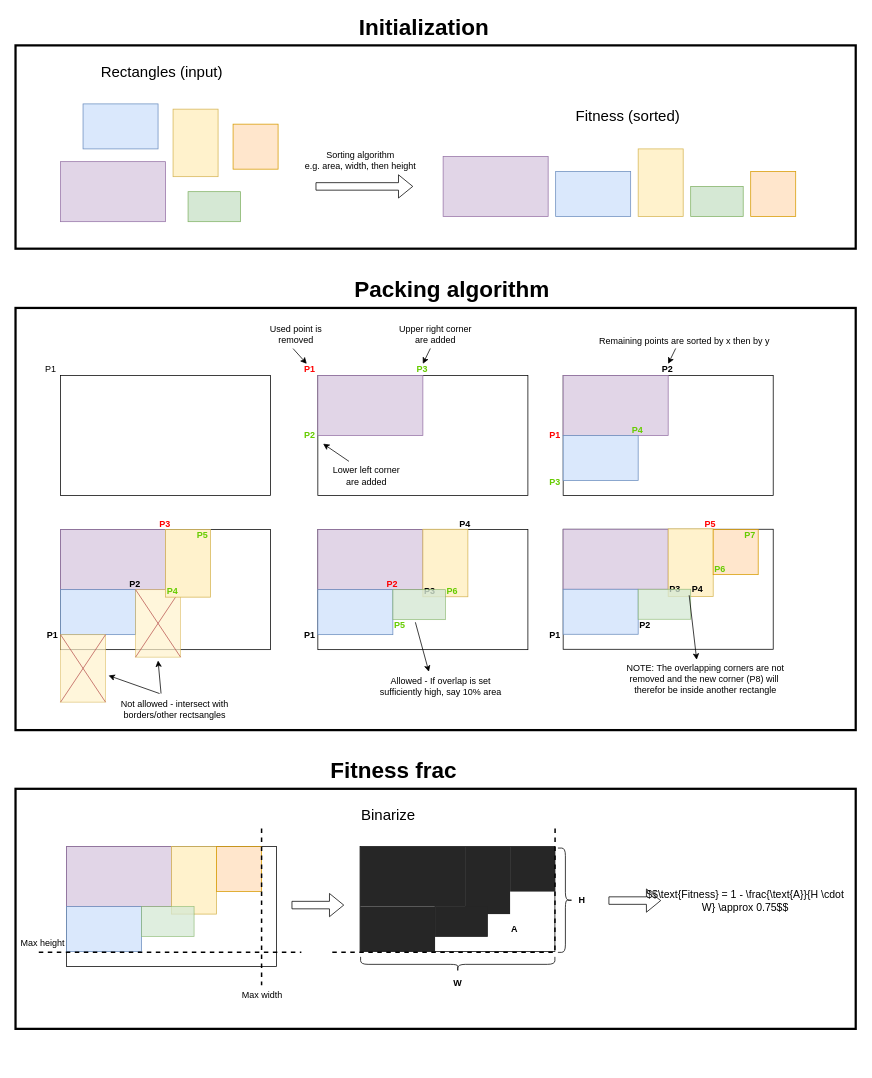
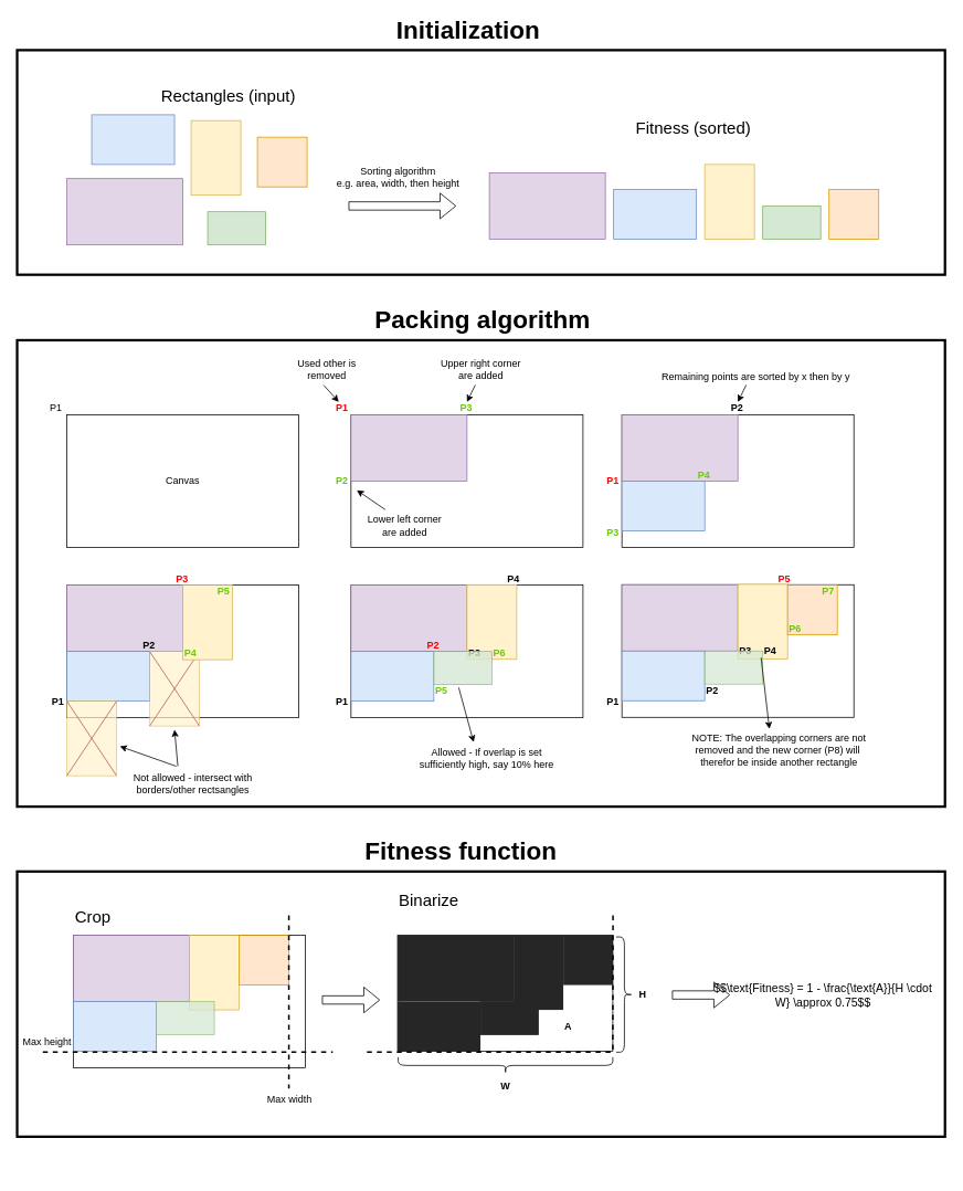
- <mxCell id="12" value="&lt;font style=&quot;font-size: 20px;&quot;&gt;Rectangles (input)&lt;/font&gt;" style="text;html=1;strokeColor=none;fillColor=none;align=left;verticalAlign=middle;whiteSpace=wrap;rounded=0;" parent="1" vertex="1"><mxGeometry x="132" y="80" width="200" height="30" as="geometry" /></mxCell>
+ <mxCell id="12" value="&lt;font style=&quot;font-size: 20px;&quot;&gt;Rectangles (input)&lt;/font&gt;" style="text;html=1;strokeColor=none;fillColor=none;align=left;verticalAlign=middle;whiteSpace=wrap;rounded=0;" parent="1" vertex="1"><mxGeometry x="192" y="100" width="200" height="30" as="geometry" /></mxCell>
- <mxCell id="115" value="&lt;font style=&quot;font-size: 30px;&quot;&gt;&lt;b&gt;Packing algorithm&lt;/b&gt;&lt;/font&gt;" style="text;html=1;strokeColor=none;fillColor=none;align=left;verticalAlign=middle;whiteSpace=wrap;rounded=0;" vertex="1" parent="1"><mxGeometry x="470" y="370" width="265" height="30" as="geometry" /></mxCell>
+ <mxCell id="115" value="&lt;font style=&quot;font-size: 30px;&quot;&gt;&lt;b&gt;Packing algorithm&lt;/b&gt;&lt;/font&gt;" style="text;html=1;strokeColor=none;fillColor=none;align=left;verticalAlign=middle;whiteSpace=wrap;rounded=0;" vertex="1" parent="1"><mxGeometry x="450" y="370" width="265" height="30" as="geometry" /></mxCell>
- <mxCell id="70" value="Used point is removed" style="text;html=1;strokeColor=none;fillColor=none;align=center;verticalAlign=middle;whiteSpace=wrap;rounded=0;" vertex="1" parent="1"><mxGeometry x="350" y="430" width="87.5" height="30" as="geometry" /></mxCell>
+ <mxCell id="70" value="Used other is removed" style="text;html=1;strokeColor=none;fillColor=none;align=center;verticalAlign=middle;whiteSpace=wrap;rounded=0;" vertex="1" parent="1"><mxGeometry x="350" y="430" width="87.5" height="30" as="geometry" /></mxCell>
+ <mxCell id="6" value="Canvas" style="text;html=1;strokeColor=none;fillColor=none;align=center;verticalAlign=middle;whiteSpace=wrap;rounded=0;opacity=25;" parent="1" vertex="1"><mxGeometry x="190" y="565" width="60" height="30" as="geometry" /></mxCell>
- <mxCell id="55" value="Allowed - If overlap is set sufficiently high, say 10% area" style="text;html=1;strokeColor=none;fillColor=none;align=center;verticalAlign=middle;whiteSpace=wrap;rounded=0;" vertex="1" parent="1"><mxGeometry x="502.5" y="900" width="167.5" height="30" as="geometry" /></mxCell>
+ <mxCell id="55" value="Allowed - If overlap is set sufficiently high, say 10% here" style="text;html=1;strokeColor=none;fillColor=none;align=center;verticalAlign=middle;whiteSpace=wrap;rounded=0;" vertex="1" parent="1"><mxGeometry x="502.5" y="900" width="167.5" height="30" as="geometry" /></mxCell>
- <mxCell id="116" value="&lt;font style=&quot;font-size: 30px;&quot;&gt;&lt;b&gt;Fitness frac&lt;/b&gt;&lt;/font&gt;" style="text;html=1;strokeColor=none;fillColor=none;align=left;verticalAlign=middle;whiteSpace=wrap;rounded=0;" vertex="1" parent="1"><mxGeometry x="437.5" y="1011" width="265" height="30" as="geometry" /></mxCell>
+ <mxCell id="116" value="&lt;font style=&quot;font-size: 30px;&quot;&gt;&lt;b&gt;Fitness function&lt;/b&gt;&lt;/font&gt;" style="text;html=1;strokeColor=none;fillColor=none;align=left;verticalAlign=middle;whiteSpace=wrap;rounded=0;" vertex="1" parent="1"><mxGeometry x="437.5" y="1011" width="265" height="30" as="geometry" /></mxCell>
+ <mxCell id="117" value="&lt;font style=&quot;font-size: 20px;&quot;&gt;Crop&lt;/font&gt;" style="text;html=1;strokeColor=none;fillColor=none;align=left;verticalAlign=middle;whiteSpace=wrap;rounded=0;" vertex="1" parent="1"><mxGeometry x="88" y="1090" width="62" height="30" as="geometry" /></mxCell>
